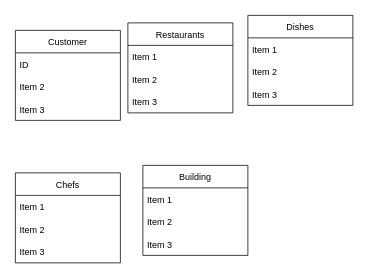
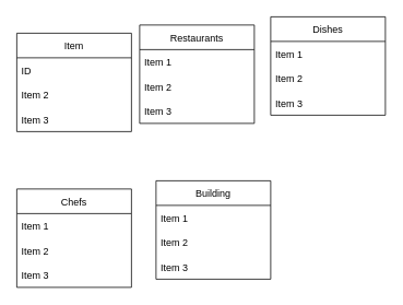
- <mxCell id="2" value="Customer" style="swimlane;fontStyle=0;childLayout=stackLayout;horizontal=1;startSize=30;horizontalStack=0;resizeParent=1;resizeParentMax=0;resizeLast=0;collapsible=1;marginBottom=0;" vertex="1" parent="1"><mxGeometry x="20" y="40" width="140" height="120" as="geometry" /></mxCell>
+ <mxCell id="2" value="Item" style="swimlane;fontStyle=0;childLayout=stackLayout;horizontal=1;startSize=30;horizontalStack=0;resizeParent=1;resizeParentMax=0;resizeLast=0;collapsible=1;marginBottom=0;" vertex="1" parent="1"><mxGeometry x="20" y="40" width="140" height="120" as="geometry" /></mxCell>
